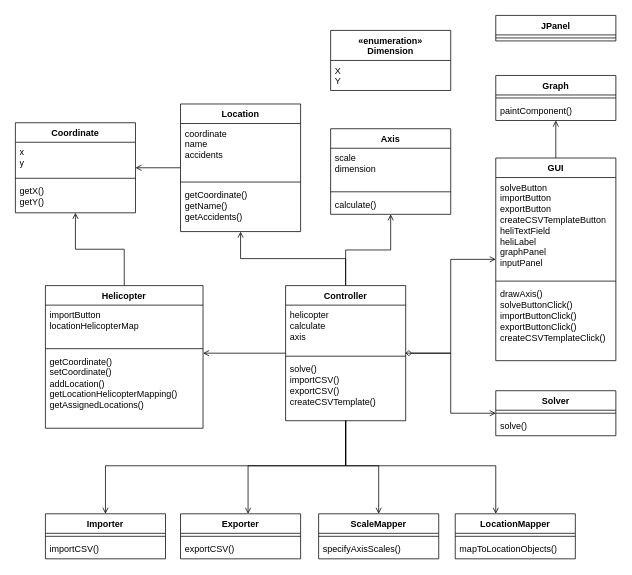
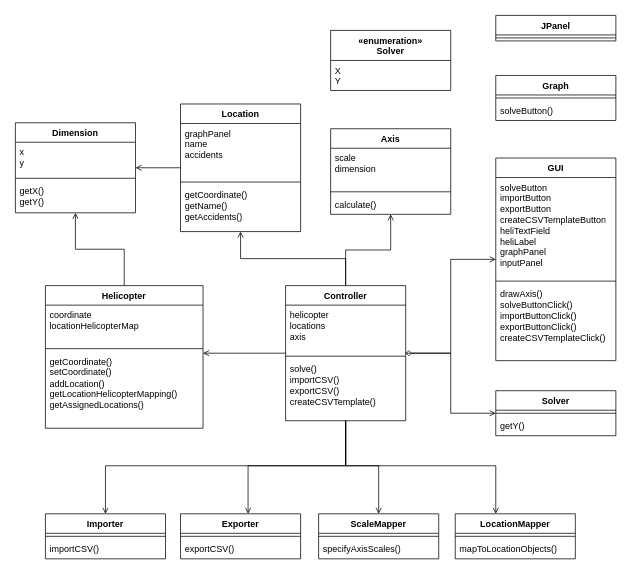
- <mxCell id="58" value="«enumeration»&lt;br&gt;Dimension" style="swimlane;fontStyle=1;align=center;verticalAlign=top;childLayout=stackLayout;horizontal=1;startSize=40;horizontalStack=0;resizeParent=1;resizeParentMax=0;resizeLast=0;collapsible=1;marginBottom=0;whiteSpace=wrap;html=1;" vertex="1" parent="1"><mxGeometry x="440" y="40" width="160" height="80" as="geometry" /></mxCell>
+ <mxCell id="58" value="«enumeration»&lt;br&gt;Solver" style="swimlane;fontStyle=1;align=center;verticalAlign=top;childLayout=stackLayout;horizontal=1;startSize=40;horizontalStack=0;resizeParent=1;resizeParentMax=0;resizeLast=0;collapsible=1;marginBottom=0;whiteSpace=wrap;html=1;" vertex="1" parent="1"><mxGeometry x="440" y="40" width="160" height="80" as="geometry" /></mxCell>
- <mxCell id="55" value="paintComponent()" style="text;strokeColor=none;fillColor=none;align=left;verticalAlign=top;spacingLeft=4;spacingRight=4;overflow=hidden;rotatable=0;points=[[0,0.5],[1,0.5]];portConstraint=eastwest;whiteSpace=wrap;html=1;" vertex="1" parent="53"><mxGeometry y="34" width="160" height="26" as="geometry" /></mxCell>
+ <mxCell id="55" value="solveButton()" style="text;strokeColor=none;fillColor=none;align=left;verticalAlign=top;spacingLeft=4;spacingRight=4;overflow=hidden;rotatable=0;points=[[0,0.5],[1,0.5]];portConstraint=eastwest;whiteSpace=wrap;html=1;" vertex="1" parent="53"><mxGeometry y="34" width="160" height="26" as="geometry" /></mxCell>
- <mxCell id="49" value="Coordinate" style="swimlane;fontStyle=1;align=center;verticalAlign=top;childLayout=stackLayout;horizontal=1;startSize=26;horizontalStack=0;resizeParent=1;resizeParentMax=0;resizeLast=0;collapsible=1;marginBottom=0;whiteSpace=wrap;html=1;" parent="1" vertex="1"><mxGeometry x="20" y="163" width="160" height="120" as="geometry" /></mxCell>
+ <mxCell id="49" value="Dimension" style="swimlane;fontStyle=1;align=center;verticalAlign=top;childLayout=stackLayout;horizontal=1;startSize=26;horizontalStack=0;resizeParent=1;resizeParentMax=0;resizeLast=0;collapsible=1;marginBottom=0;whiteSpace=wrap;html=1;" parent="1" vertex="1"><mxGeometry x="20" y="163" width="160" height="120" as="geometry" /></mxCell>
- <mxCell id="2" style="edgeStyle=orthogonalEdgeStyle;rounded=0;orthogonalLoop=1;jettySize=auto;html=1;endArrow=open;endFill=0;" edge="1" parent="1" source="3" target="53"><mxGeometry relative="1" as="geometry" /></mxCell>
- <mxCell id="20" value="coordinate&amp;nbsp;&lt;br&gt;name&lt;br&gt;accidents" style="text;strokeColor=none;fillColor=none;align=left;verticalAlign=top;spacingLeft=4;spacingRight=4;overflow=hidden;rotatable=0;points=[[0,0.5],[1,0.5]];portConstraint=eastwest;whiteSpace=wrap;html=1;" parent="19" vertex="1"><mxGeometry y="26" width="160" height="74" as="geometry" /></mxCell>
+ <mxCell id="20" value="graphPanel&amp;nbsp;&lt;br&gt;name&lt;br&gt;accidents" style="text;strokeColor=none;fillColor=none;align=left;verticalAlign=top;spacingLeft=4;spacingRight=4;overflow=hidden;rotatable=0;points=[[0,0.5],[1,0.5]];portConstraint=eastwest;whiteSpace=wrap;html=1;" parent="19" vertex="1"><mxGeometry y="26" width="160" height="74" as="geometry" /></mxCell>
- <mxCell id="15" value="importButton&lt;br&gt;locationHelicopterMap" style="text;strokeColor=none;fillColor=none;align=left;verticalAlign=top;spacingLeft=4;spacingRight=4;overflow=hidden;rotatable=0;points=[[0,0.5],[1,0.5]];portConstraint=eastwest;whiteSpace=wrap;html=1;" parent="14" vertex="1"><mxGeometry y="26" width="210" height="54" as="geometry" /></mxCell>
+ <mxCell id="15" value="coordinate&lt;br&gt;locationHelicopterMap" style="text;strokeColor=none;fillColor=none;align=left;verticalAlign=top;spacingLeft=4;spacingRight=4;overflow=hidden;rotatable=0;points=[[0,0.5],[1,0.5]];portConstraint=eastwest;whiteSpace=wrap;html=1;" parent="14" vertex="1"><mxGeometry y="26" width="210" height="54" as="geometry" /></mxCell>
- <mxCell id="45" value="helicopter&lt;br&gt;calculate&lt;br&gt;axis" style="text;strokeColor=none;fillColor=none;align=left;verticalAlign=top;spacingLeft=4;spacingRight=4;overflow=hidden;rotatable=0;points=[[0,0.5],[1,0.5]];portConstraint=eastwest;whiteSpace=wrap;html=1;" parent="44" vertex="1"><mxGeometry y="26" width="160" height="64" as="geometry" /></mxCell>
+ <mxCell id="45" value="helicopter&lt;br&gt;locations&lt;br&gt;axis" style="text;strokeColor=none;fillColor=none;align=left;verticalAlign=top;spacingLeft=4;spacingRight=4;overflow=hidden;rotatable=0;points=[[0,0.5],[1,0.5]];portConstraint=eastwest;whiteSpace=wrap;html=1;" parent="44" vertex="1"><mxGeometry y="26" width="160" height="64" as="geometry" /></mxCell>
- <mxCell id="35" value="solve()" style="text;strokeColor=none;fillColor=none;align=left;verticalAlign=top;spacingLeft=4;spacingRight=4;overflow=hidden;rotatable=0;points=[[0,0.5],[1,0.5]];portConstraint=eastwest;whiteSpace=wrap;html=1;" parent="33" vertex="1"><mxGeometry y="34" width="160" height="26" as="geometry" /></mxCell>
+ <mxCell id="35" value="getY()" style="text;strokeColor=none;fillColor=none;align=left;verticalAlign=top;spacingLeft=4;spacingRight=4;overflow=hidden;rotatable=0;points=[[0,0.5],[1,0.5]];portConstraint=eastwest;whiteSpace=wrap;html=1;" parent="33" vertex="1"><mxGeometry y="34" width="160" height="26" as="geometry" /></mxCell>
